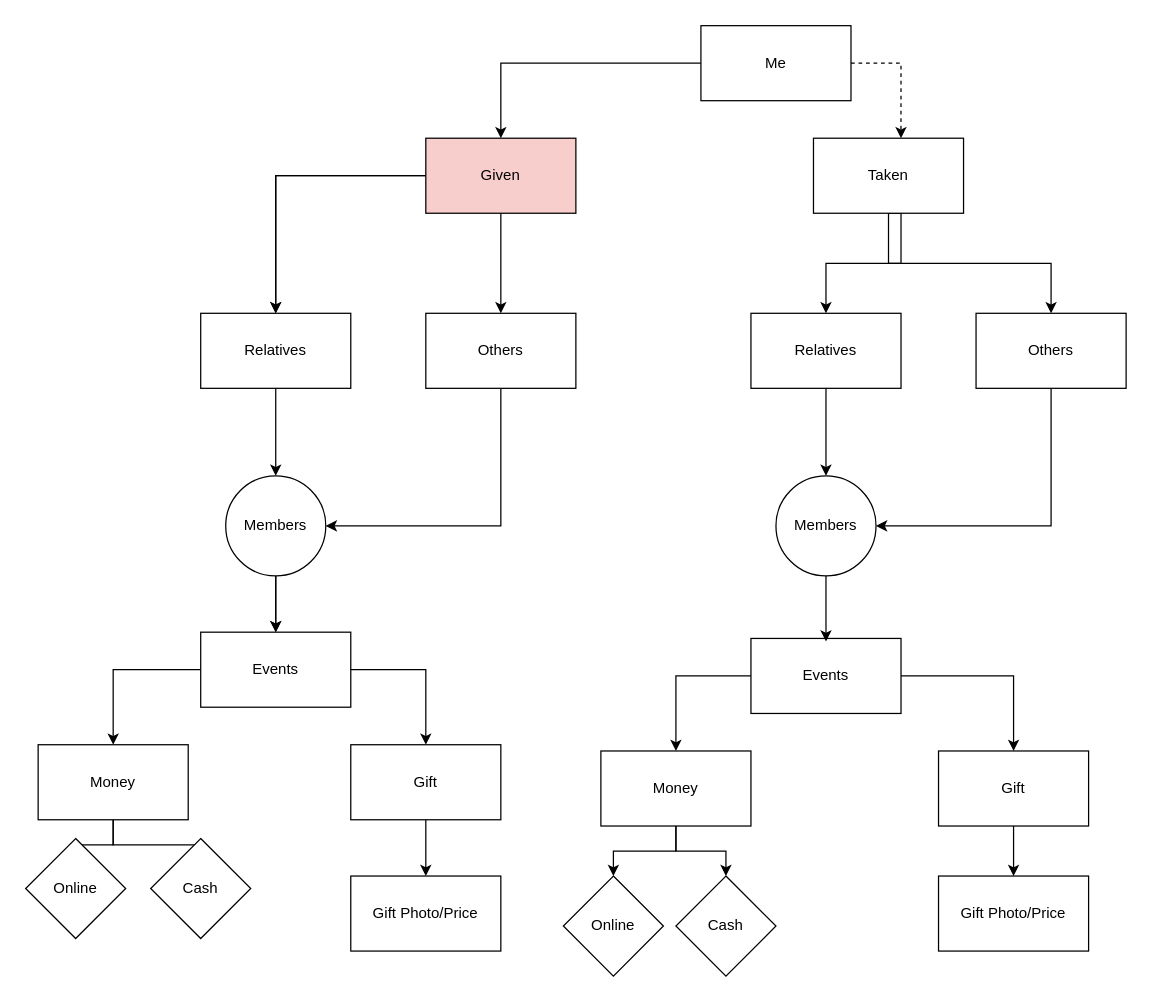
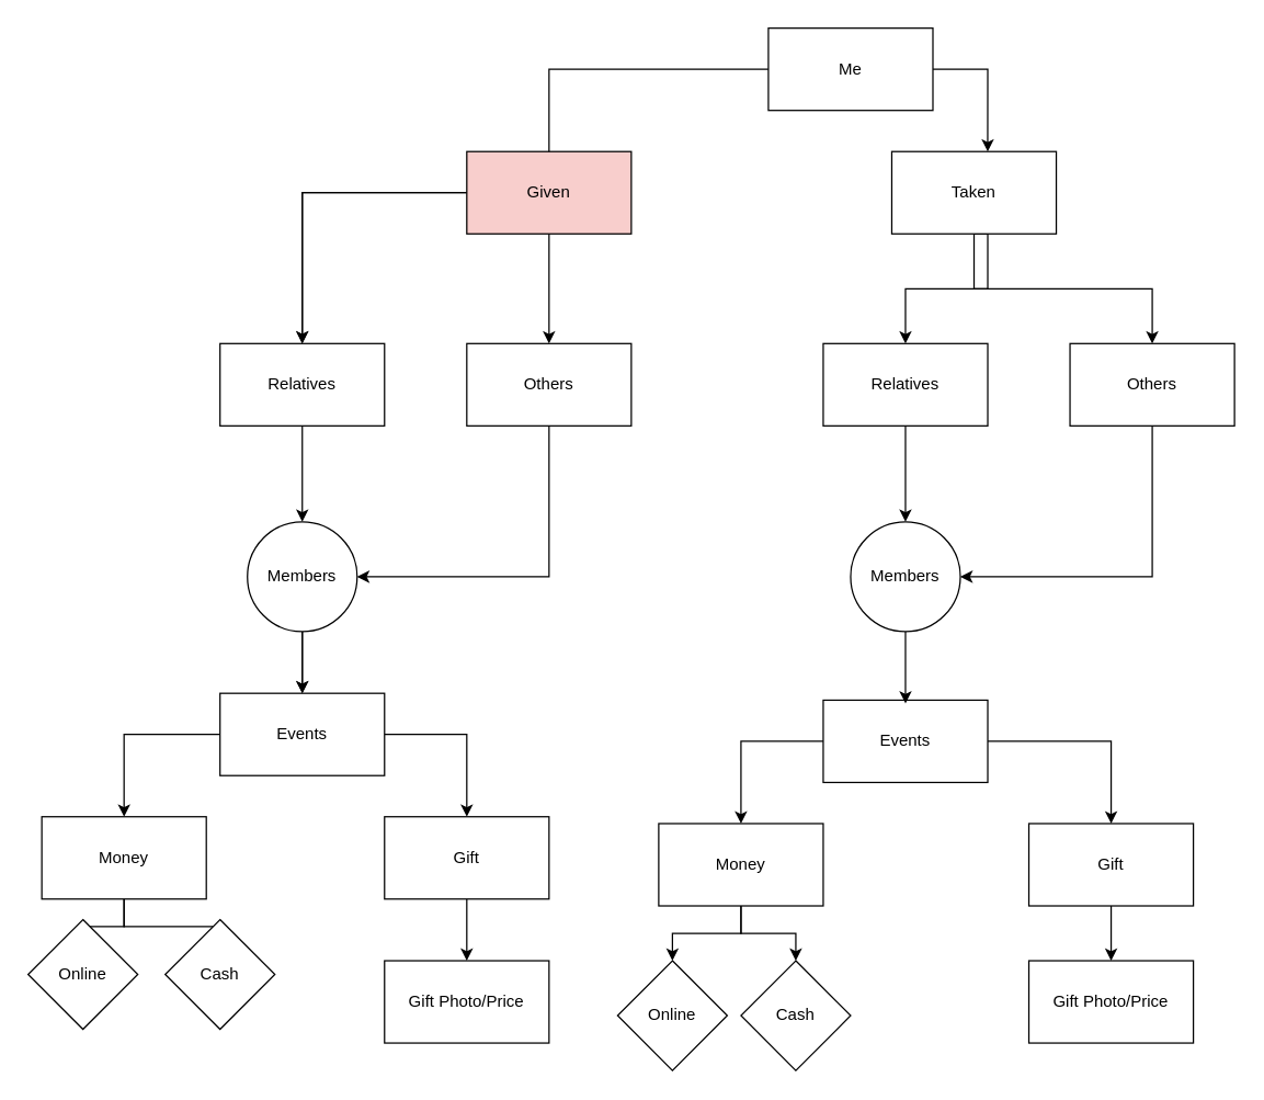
- <mxCell id="47" style="edgeStyle=orthogonalEdgeStyle;rounded=0;orthogonalLoop=1;jettySize=auto;html=1;exitX=1;exitY=0.5;exitDx=0;exitDy=0;entryX=0.583;entryY=0;entryDx=0;entryDy=0;entryPerimeter=0;dashed=1;" edge="1" parent="1" source="46" target="8"><mxGeometry relative="1" as="geometry" /></mxCell>
+ <mxCell id="47" style="edgeStyle=orthogonalEdgeStyle;rounded=0;orthogonalLoop=1;jettySize=auto;html=1;exitX=1;exitY=0.5;exitDx=0;exitDy=0;entryX=0.583;entryY=0;entryDx=0;entryDy=0;entryPerimeter=0;" edge="1" parent="1" source="46" target="8"><mxGeometry relative="1" as="geometry" /></mxCell>
- <mxCell id="45" style="edgeStyle=orthogonalEdgeStyle;rounded=0;orthogonalLoop=1;jettySize=auto;html=1;exitX=0;exitY=0.5;exitDx=0;exitDy=0;entryX=0.5;entryY=0;entryDx=0;entryDy=0;" edge="1" parent="1" source="46" target="5"><mxGeometry relative="1" as="geometry" /></mxCell>
+ <mxCell id="45" style="edgeStyle=orthogonalEdgeStyle;rounded=0;orthogonalLoop=1;jettySize=auto;html=1;exitX=0;exitY=0.5;exitDx=0;exitDy=0;entryX=0.5;entryY=0;entryDx=0;entryDy=0;endArrow=none;" edge="1" parent="1" source="46" target="5"><mxGeometry relative="1" as="geometry" /></mxCell>
